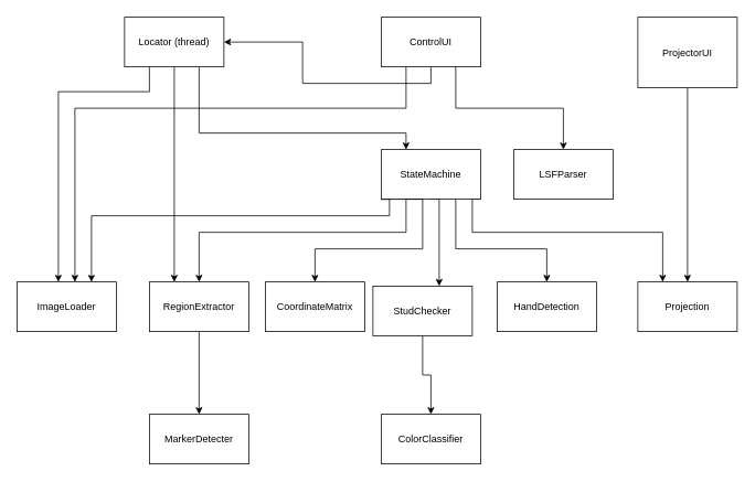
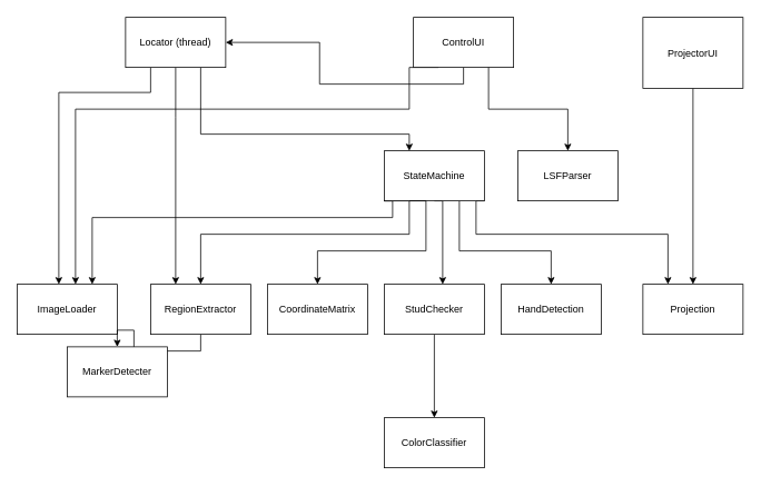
- <mxCell id="4" value="&lt;div&gt;ControlUI&lt;/div&gt;" style="rounded=0;whiteSpace=wrap;html=1;" parent="1" vertex="1"><mxGeometry x="460" y="20" width="120" height="60" as="geometry" /></mxCell>
+ <mxCell id="4" value="&lt;div&gt;ControlUI&lt;/div&gt;" style="rounded=0;whiteSpace=wrap;html=1;" parent="1" vertex="1"><mxGeometry x="495" y="20" width="120" height="60" as="geometry" /></mxCell>
- <mxCell id="21" value="StudChecker" style="rounded=0;whiteSpace=wrap;html=1;" parent="1" vertex="1"><mxGeometry x="450" y="345" width="120" height="60" as="geometry" /></mxCell>
+ <mxCell id="21" value="StudChecker" style="rounded=0;whiteSpace=wrap;html=1;" parent="1" vertex="1"><mxGeometry x="460" y="340" width="120" height="60" as="geometry" /></mxCell>
- <mxCell id="22" value="MarkerDetecter" style="rounded=0;whiteSpace=wrap;html=1;" parent="1" vertex="1"><mxGeometry x="180" y="500" width="120" height="60" as="geometry" /></mxCell>
+ <mxCell id="22" value="MarkerDetecter" style="rounded=0;whiteSpace=wrap;html=1;" parent="1" vertex="1"><mxGeometry x="80" y="415" width="120" height="60" as="geometry" /></mxCell>
